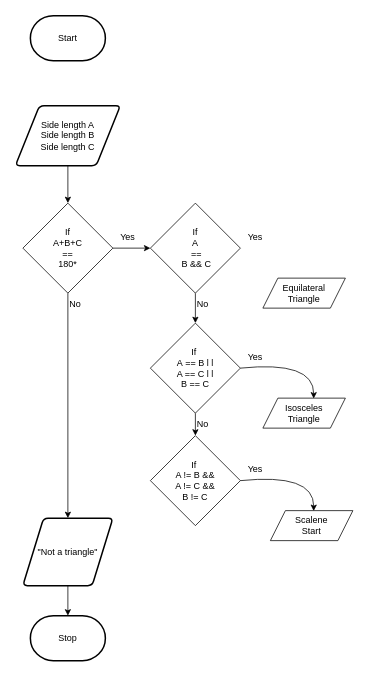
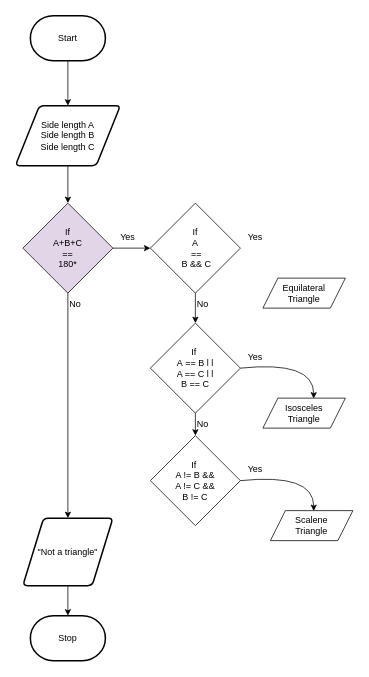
+ <mxCell id="2" style="edgeStyle=none;html=1;" parent="1" source="3" target="5" edge="1"><mxGeometry relative="1" as="geometry" /></mxCell>
- <mxCell id="11" value="If&lt;br&gt;A+B+C&lt;br&gt;==&lt;br&gt;180*" style="rhombus;whiteSpace=wrap;html=1;" parent="1" vertex="1"><mxGeometry x="30" y="270" width="120" height="120" as="geometry" /></mxCell>
+ <mxCell id="11" value="If&lt;br&gt;A+B+C&lt;br&gt;==&lt;br&gt;180*" style="rhombus;whiteSpace=wrap;html=1;fillColor=#e1d5e7;" parent="1" vertex="1"><mxGeometry x="30" y="270" width="120" height="120" as="geometry" /></mxCell>
- <mxCell id="27" value="Scalene&lt;br&gt;Start" style="shape=parallelogram;perimeter=parallelogramPerimeter;whiteSpace=wrap;html=1;fixedSize=1;" parent="1" vertex="1"><mxGeometry x="360" y="680" width="110" height="40" as="geometry" /></mxCell>
+ <mxCell id="27" value="Scalene&lt;br&gt;Triangle" style="shape=parallelogram;perimeter=parallelogramPerimeter;whiteSpace=wrap;html=1;fixedSize=1;" parent="1" vertex="1"><mxGeometry x="360" y="680" width="110" height="40" as="geometry" /></mxCell>
